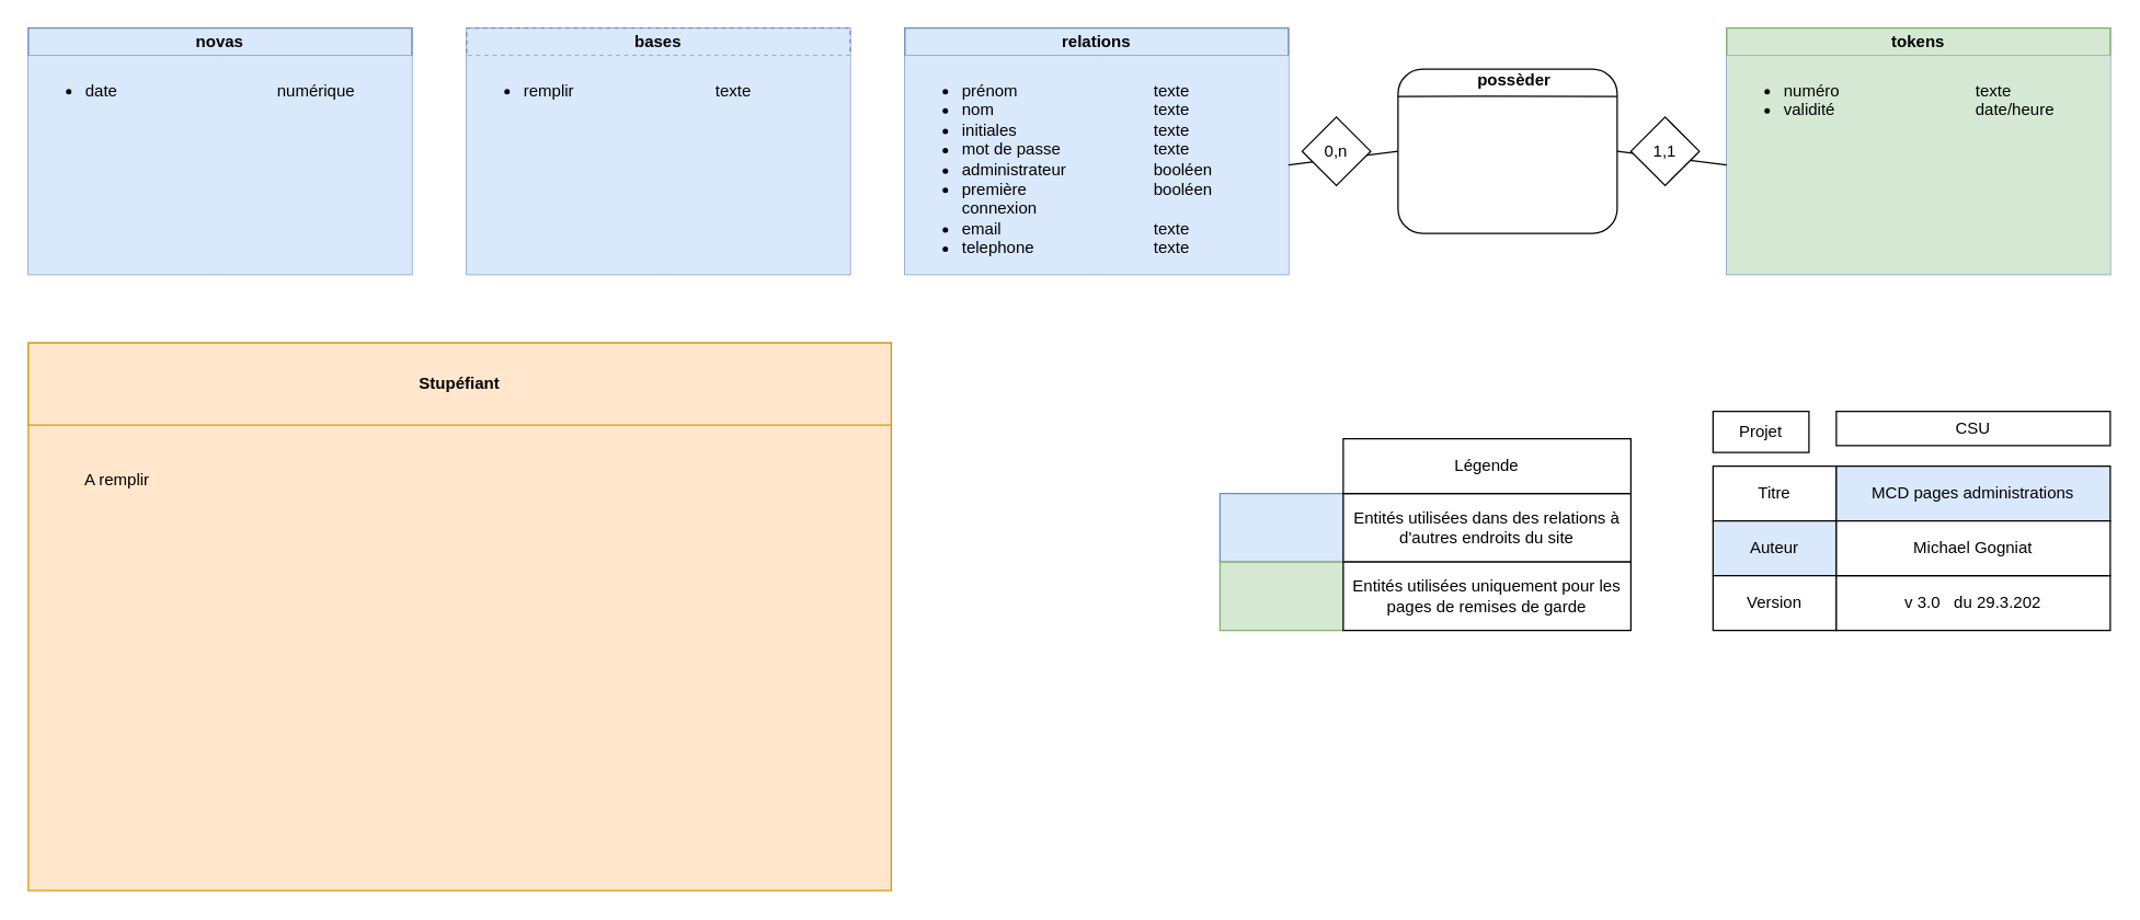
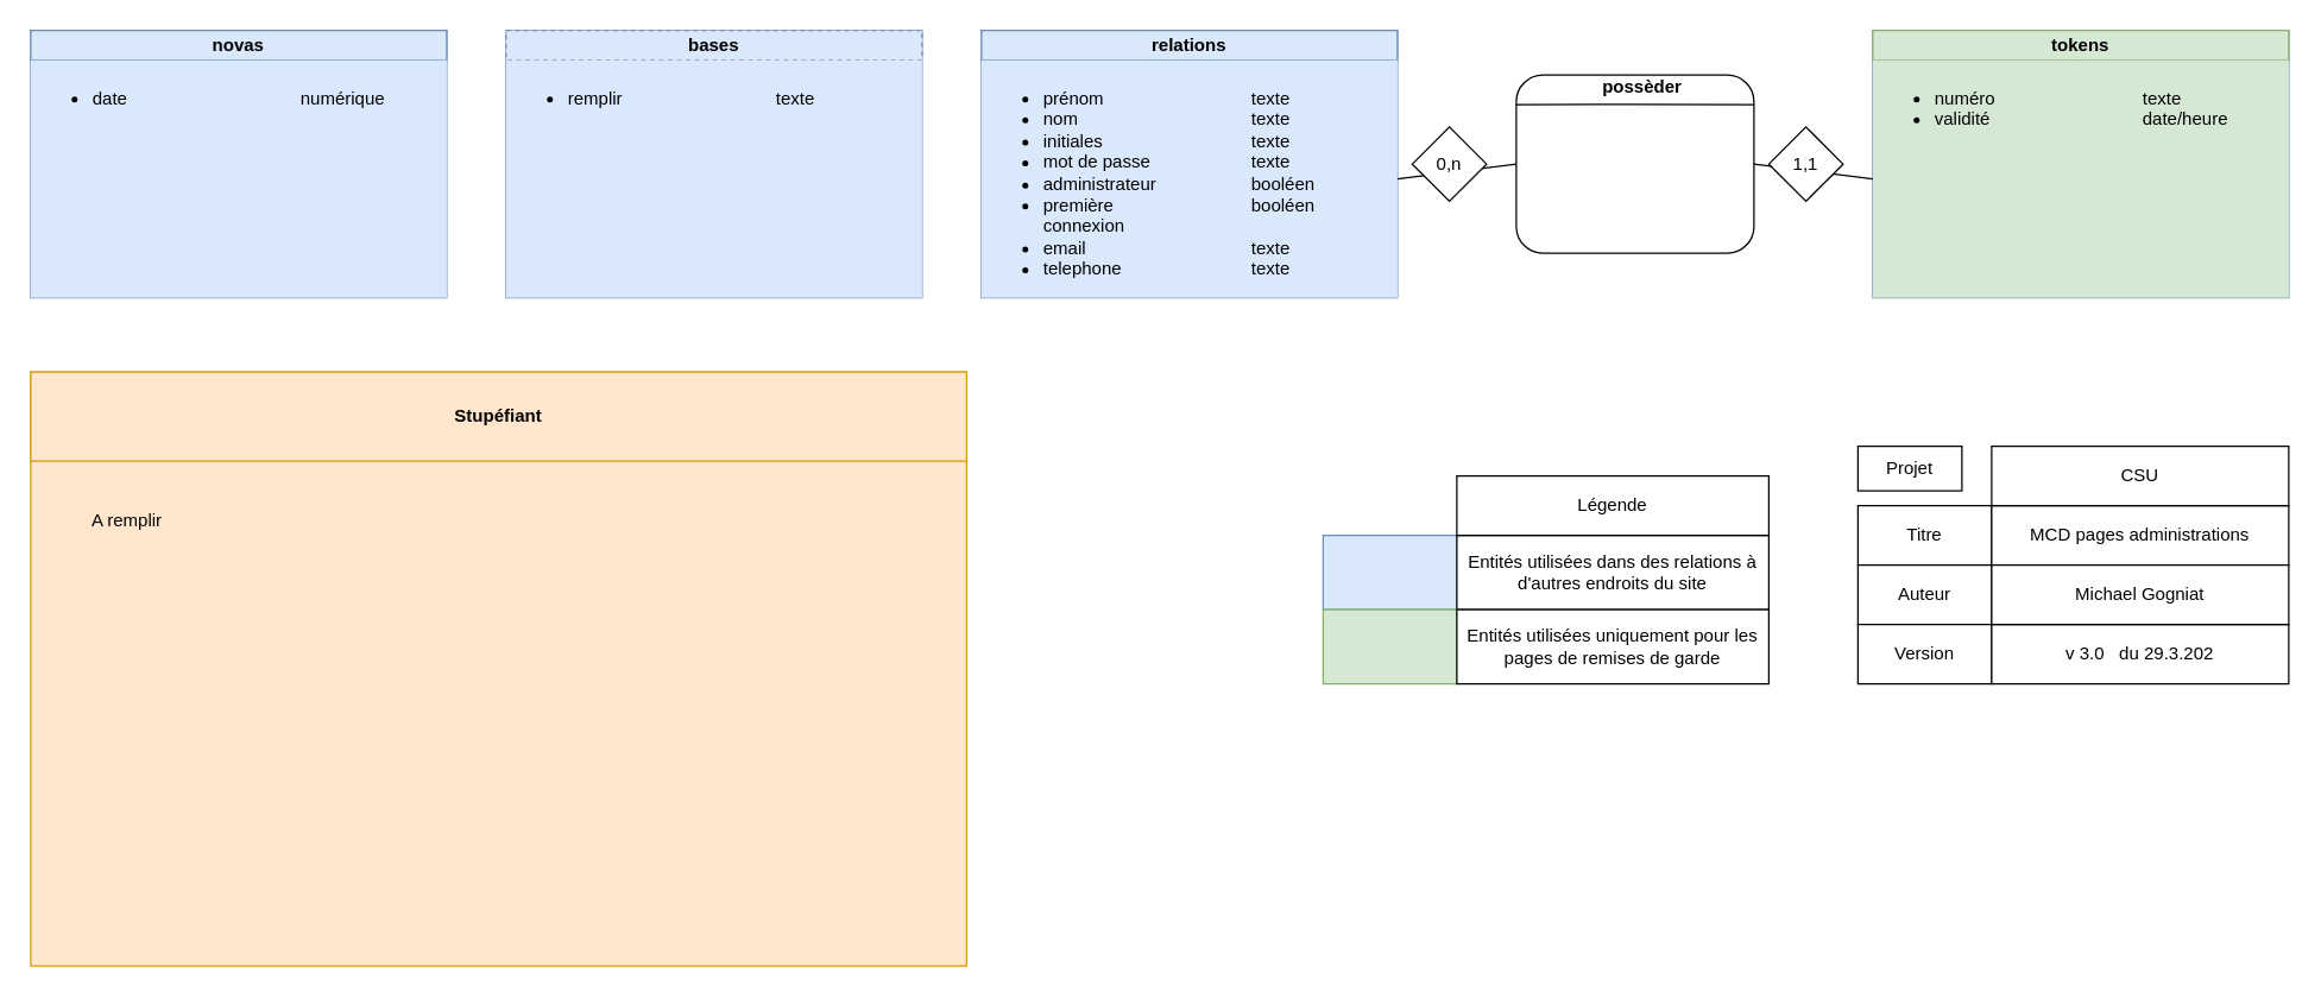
- <mxCell id="7" value="CSU" style="rounded=0;whiteSpace=wrap;html=1;labelBackgroundColor=none;" parent="1" vertex="1"><mxGeometry x="1340" y="300" width="200" height="25" as="geometry" /></mxCell>
+ <mxCell id="7" value="CSU" style="rounded=0;whiteSpace=wrap;html=1;labelBackgroundColor=none;" parent="1" vertex="1"><mxGeometry x="1340" y="300" width="200" height="40" as="geometry" /></mxCell>
- <mxCell id="6" value="MCD pages administrations" style="rounded=0;whiteSpace=wrap;html=1;labelBackgroundColor=none;align=center;fillColor=#dae8fc;" parent="1" vertex="1"><mxGeometry x="1340" y="340" width="200" height="40" as="geometry" /></mxCell>
+ <mxCell id="6" value="MCD pages administrations" style="rounded=0;whiteSpace=wrap;html=1;labelBackgroundColor=none;align=center;" parent="1" vertex="1"><mxGeometry x="1340" y="340" width="200" height="40" as="geometry" /></mxCell>
- <mxCell id="4" value="Auteur" style="rounded=0;whiteSpace=wrap;html=1;labelBackgroundColor=none;fillColor=#dae8fc;" parent="1" vertex="1"><mxGeometry x="1250" y="380" width="90" height="40" as="geometry" /></mxCell>
+ <mxCell id="4" value="Auteur" style="rounded=0;whiteSpace=wrap;html=1;labelBackgroundColor=none;" parent="1" vertex="1"><mxGeometry x="1250" y="380" width="90" height="40" as="geometry" /></mxCell>
